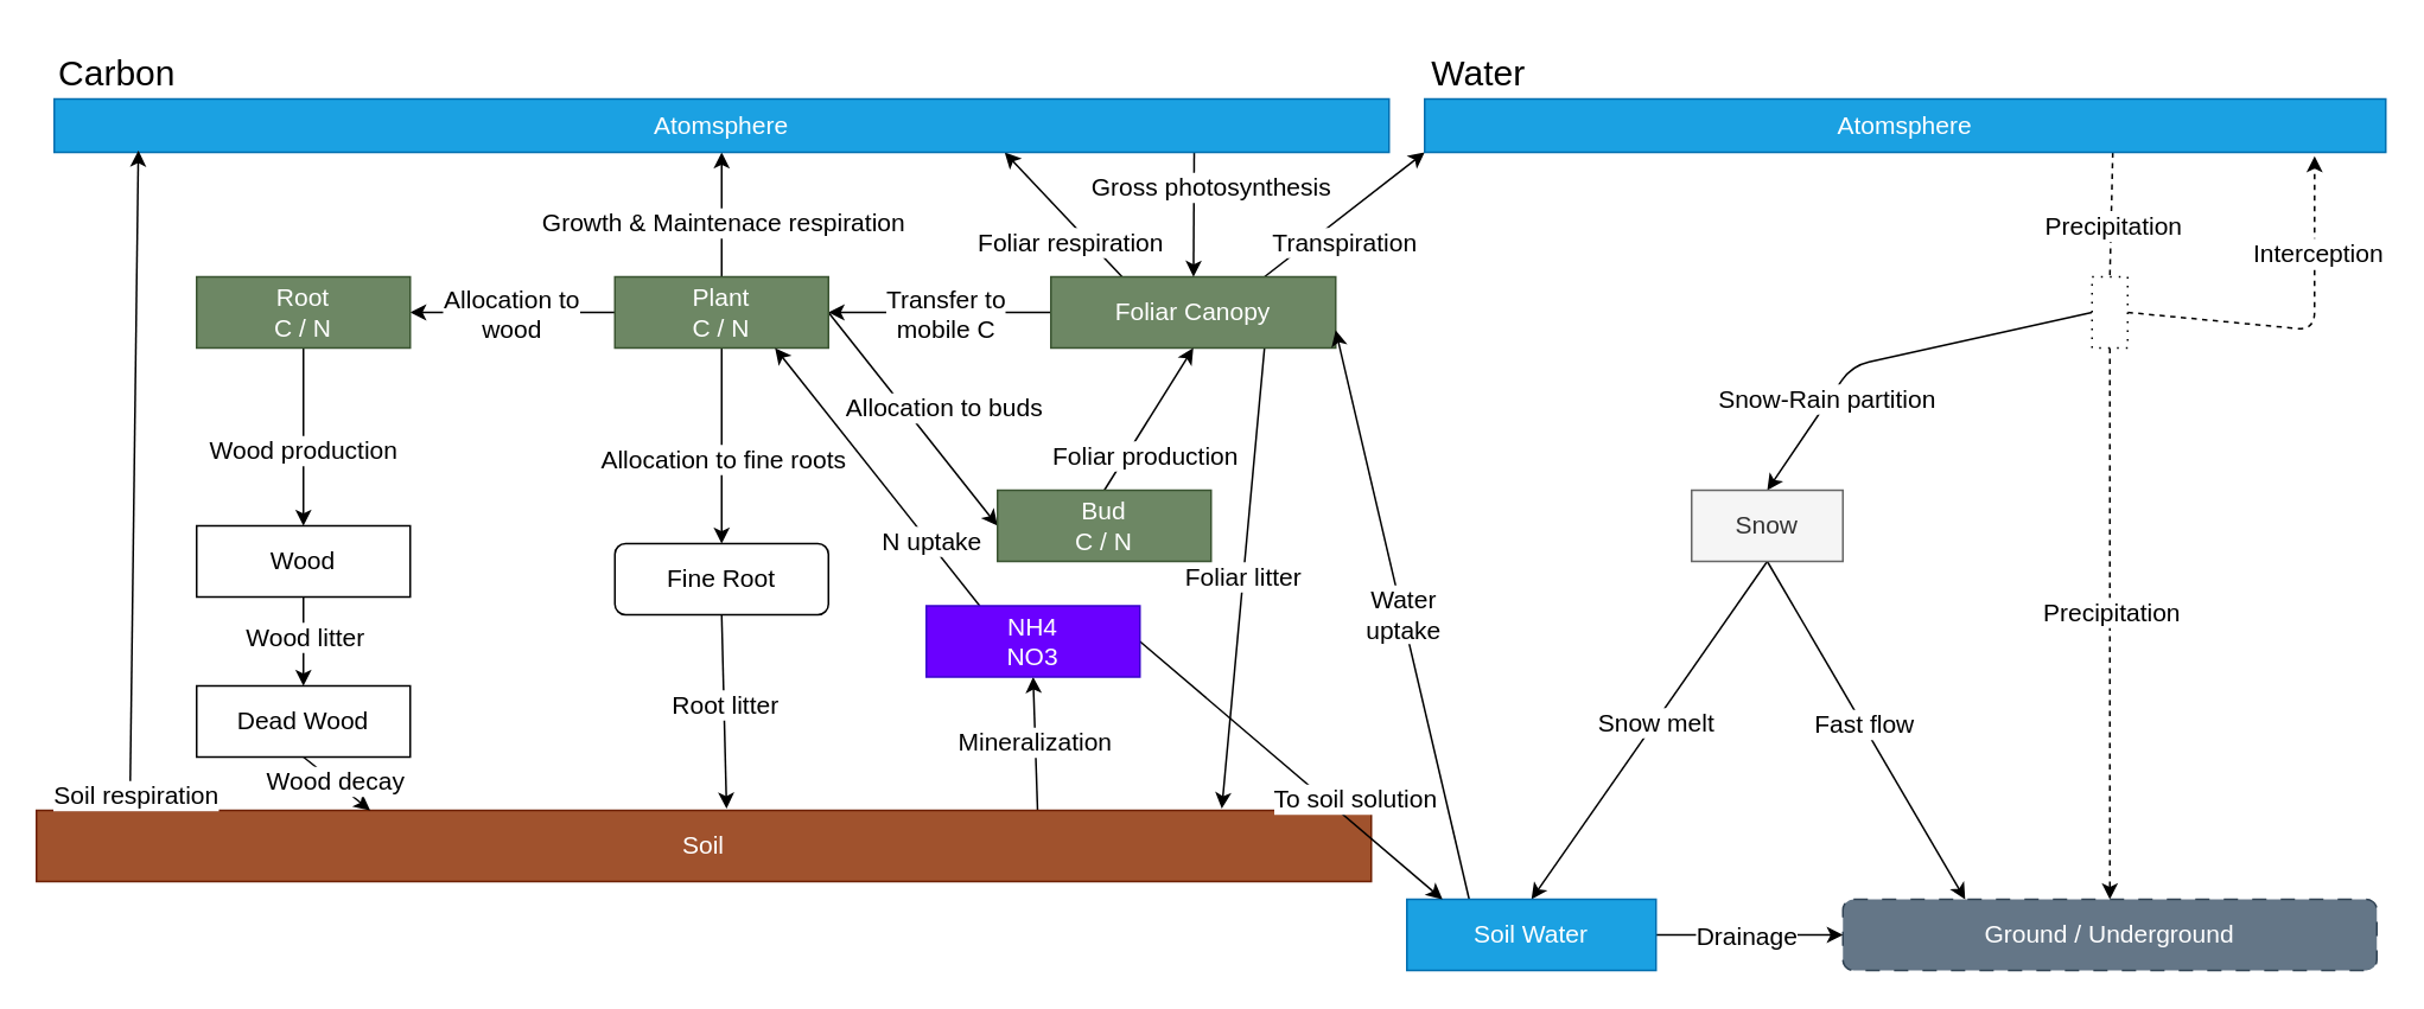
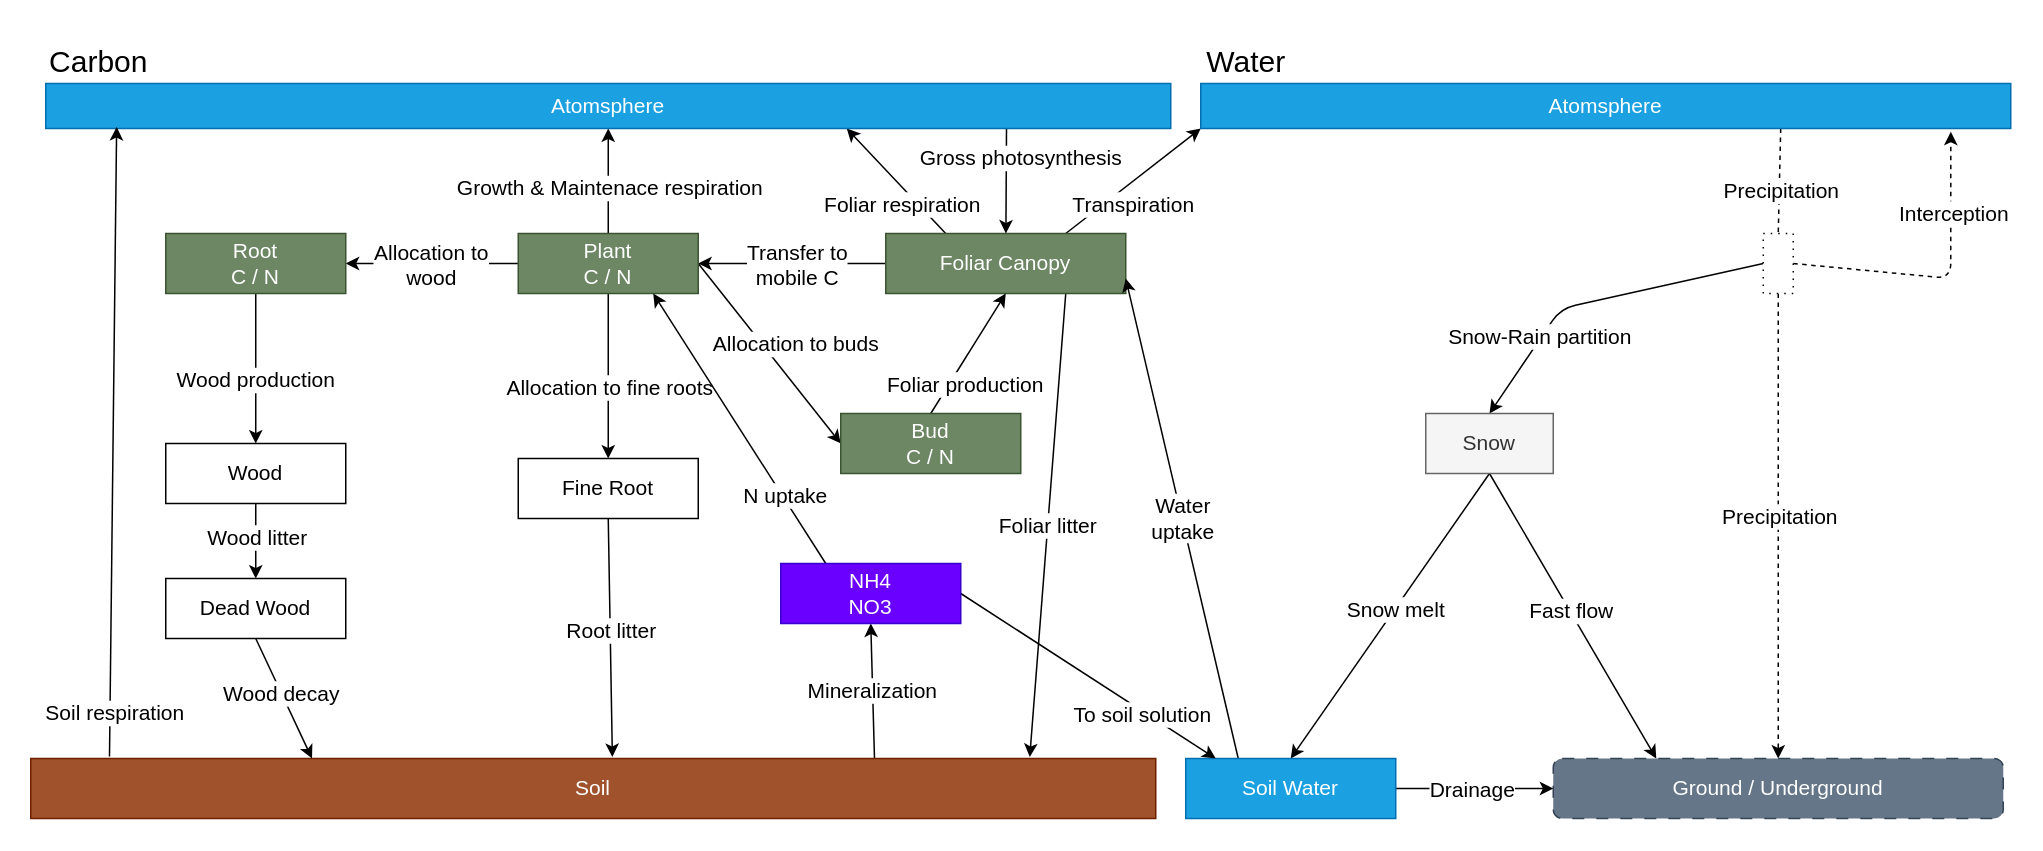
- <mxCell id="35" value="Fine Root" style="whiteSpace=wrap;html=1;fontSize=14;rounded=1;" parent="1" vertex="1"><mxGeometry x="345" y="305" width="120" height="40" as="geometry" /></mxCell>
+ <mxCell id="35" value="Fine Root" style="whiteSpace=wrap;html=1;fontSize=14;" parent="1" vertex="1"><mxGeometry x="345" y="305" width="120" height="40" as="geometry" /></mxCell>
- <mxCell id="66" value="NH4&lt;br&gt;NO3" style="whiteSpace=wrap;html=1;fontSize=14;fillColor=#6a00ff;fontColor=#ffffff;strokeColor=#3700CC;" parent="1" vertex="1"><mxGeometry x="520" y="340" width="120" height="40" as="geometry" /></mxCell>
+ <mxCell id="66" value="NH4&lt;br&gt;NO3" style="whiteSpace=wrap;html=1;fontSize=14;fillColor=#6a00ff;fontColor=#ffffff;strokeColor=#3700CC;" parent="1" vertex="1"><mxGeometry x="520" y="375" width="120" height="40" as="geometry" /></mxCell>
- <mxCell id="37" value="Soil" style="whiteSpace=wrap;html=1;fillColor=#a0522d;fontColor=#ffffff;strokeColor=#6D1F00;fontSize=14;" parent="1" vertex="1"><mxGeometry x="20" y="455" width="750" height="40" as="geometry" /></mxCell>
+ <mxCell id="37" value="Soil" style="whiteSpace=wrap;html=1;fillColor=#a0522d;fontColor=#ffffff;strokeColor=#6D1F00;fontSize=14;" parent="1" vertex="1"><mxGeometry x="20" y="505" width="750" height="40" as="geometry" /></mxCell>
